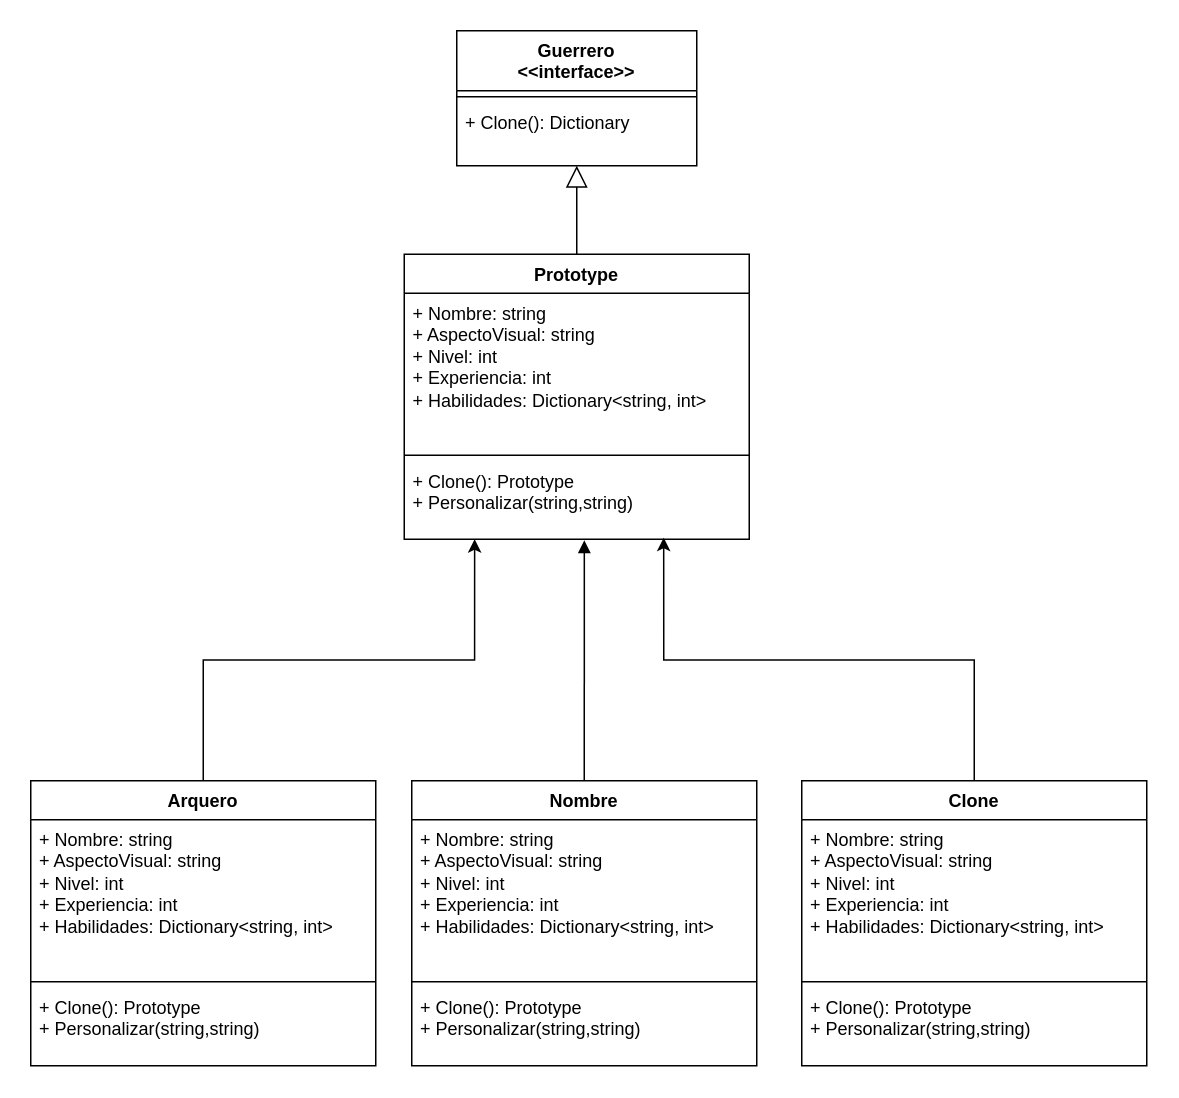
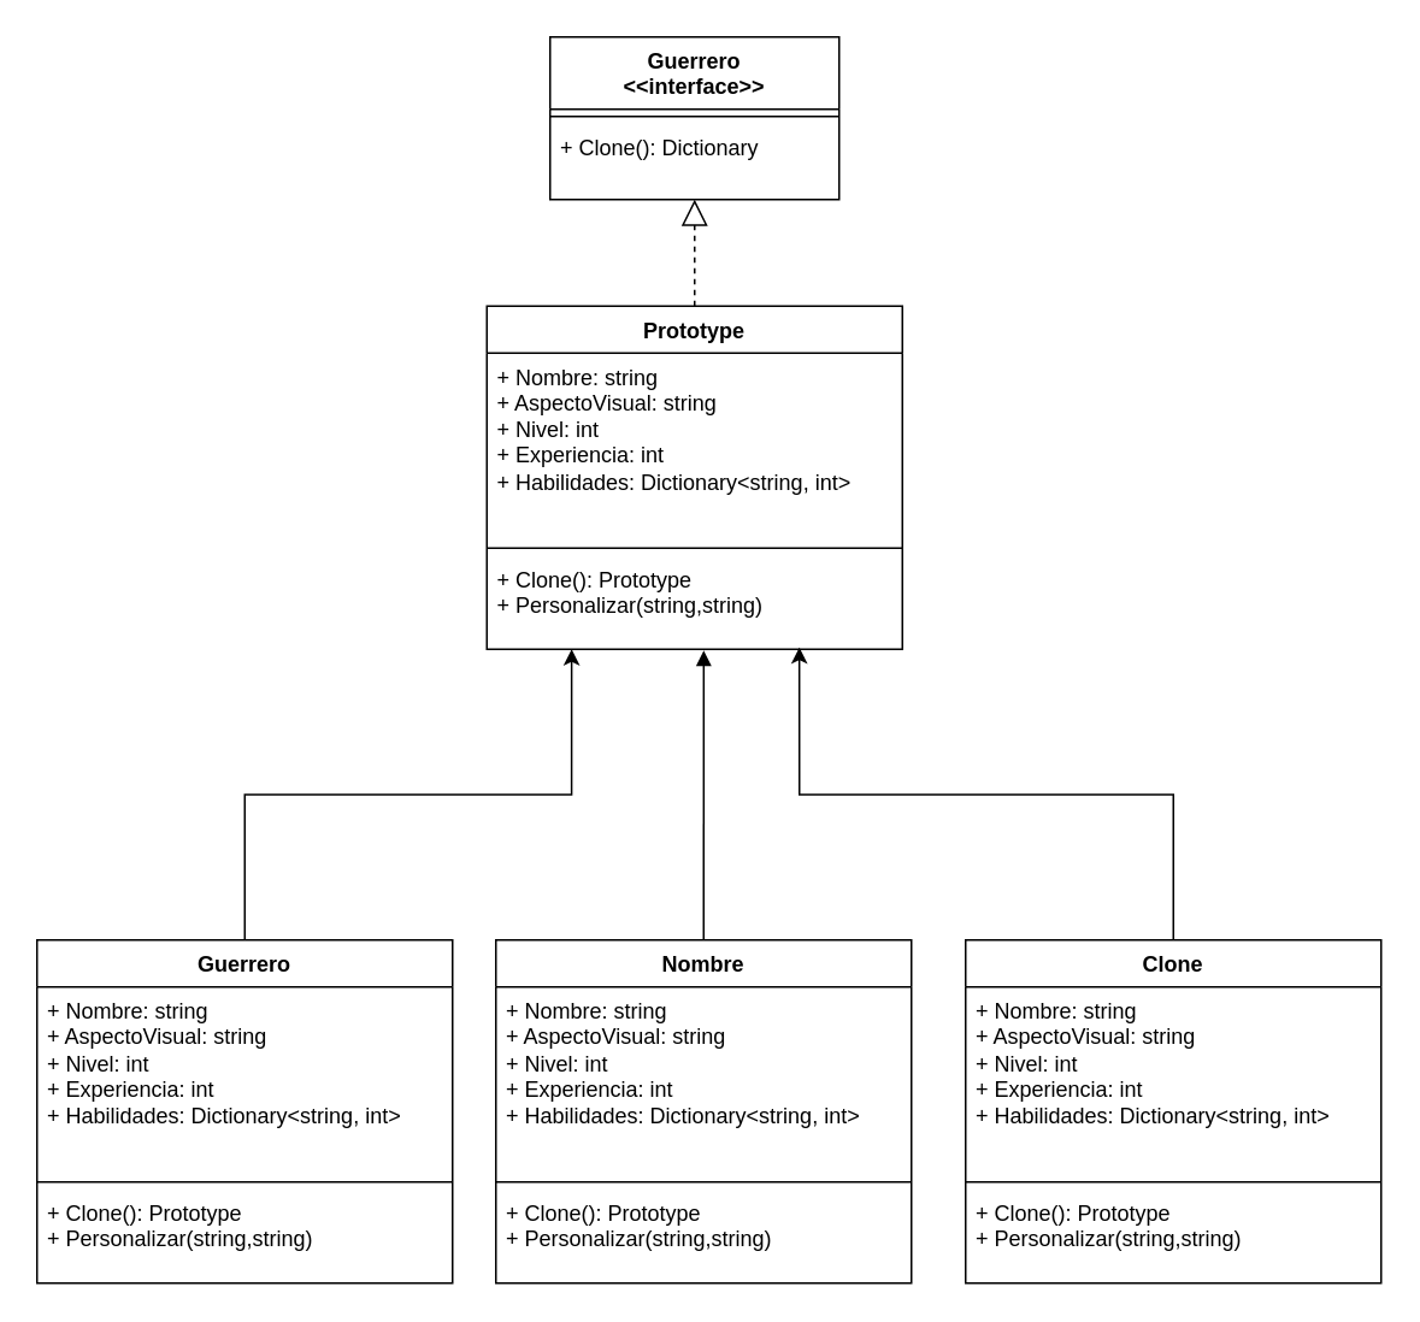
- <mxCell id="10" value="" style="endArrow=block;dashed=0;endFill=0;endSize=12;html=1;rounded=0;exitX=0.5;exitY=0;exitDx=0;exitDy=0;entryX=0.5;entryY=1;entryDx=0;entryDy=0;entryPerimeter=0;" edge="1" parent="1" source="5" target="4"><mxGeometry width="160" relative="1" as="geometry"><mxPoint x="444" y="180" as="sourcePoint" /><mxPoint x="384" y="150" as="targetPoint" /></mxGeometry></mxCell>
+ <mxCell id="10" value="" style="endArrow=block;dashed=1;endFill=0;endSize=12;html=1;rounded=0;exitX=0.5;exitY=0;exitDx=0;exitDy=0;entryX=0.5;entryY=1;entryDx=0;entryDy=0;entryPerimeter=0;" edge="1" parent="1" source="5" target="4"><mxGeometry width="160" relative="1" as="geometry"><mxPoint x="444" y="180" as="sourcePoint" /><mxPoint x="384" y="150" as="targetPoint" /></mxGeometry></mxCell>
- <mxCell id="12" value="Arquero" style="swimlane;fontStyle=1;align=center;verticalAlign=top;childLayout=stackLayout;horizontal=1;startSize=26;horizontalStack=0;resizeParent=1;resizeParentMax=0;resizeLast=0;collapsible=1;marginBottom=0;whiteSpace=wrap;html=1;" vertex="1" parent="1"><mxGeometry x="20" y="520" width="230" height="190" as="geometry" /></mxCell>
+ <mxCell id="12" value="Guerrero" style="swimlane;fontStyle=1;align=center;verticalAlign=top;childLayout=stackLayout;horizontal=1;startSize=26;horizontalStack=0;resizeParent=1;resizeParentMax=0;resizeLast=0;collapsible=1;marginBottom=0;whiteSpace=wrap;html=1;" vertex="1" parent="1"><mxGeometry x="20" y="520" width="230" height="190" as="geometry" /></mxCell>
